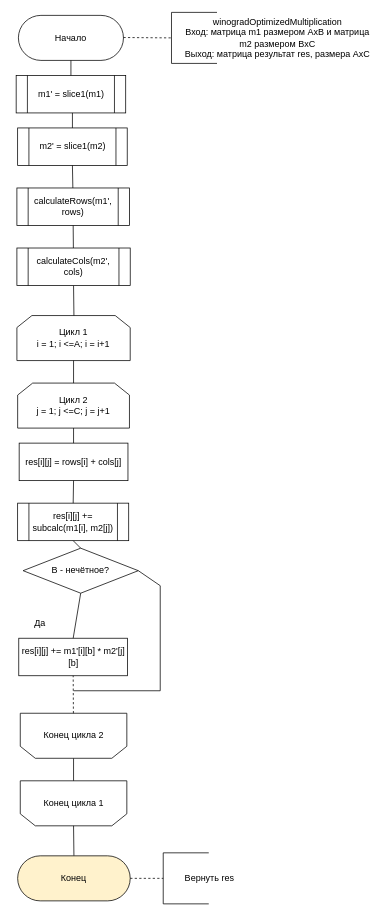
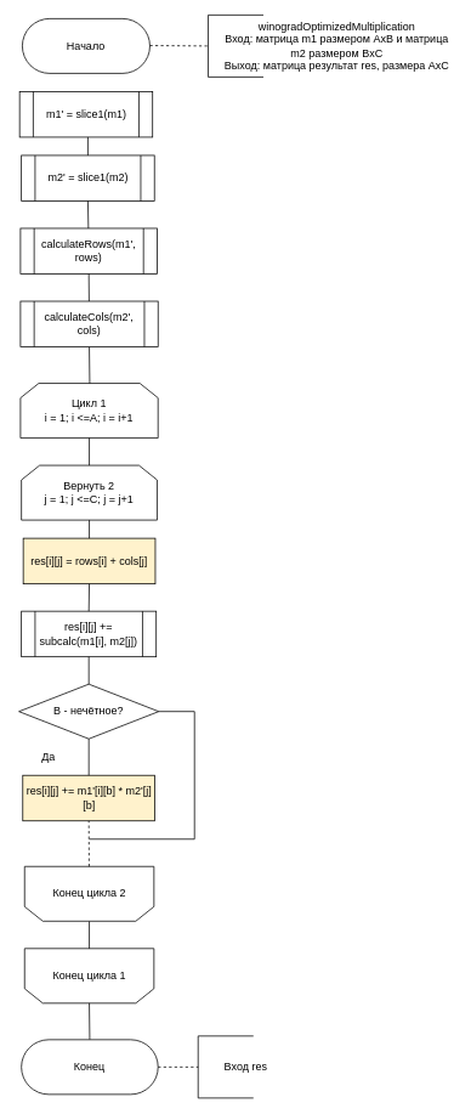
- <mxCell id="36" value="" style="endArrow=none;html=1;entryX=0.5;entryY=1;entryDx=0;entryDy=0;" edge="1" parent="1" source="34" target="2"><mxGeometry width="50" height="50" relative="1" as="geometry"><mxPoint x="-157" y="210" as="sourcePoint" /><mxPoint x="-107" y="160" as="targetPoint" /></mxGeometry></mxCell>
- <mxCell id="5" value="Цикл 2&lt;br&gt;j = 1; j &amp;lt;=C; j = j+1" style="shape=loopLimit;whiteSpace=wrap;html=1;" parent="1" vertex="1"><mxGeometry x="23" y="510" width="149" height="60" as="geometry" /></mxCell>
+ <mxCell id="5" value="Вернуть 2&lt;br&gt;j = 1; j &amp;lt;=C; j = j+1" style="shape=loopLimit;whiteSpace=wrap;html=1;" parent="1" vertex="1"><mxGeometry x="23" y="510" width="149" height="60" as="geometry" /></mxCell>
- <mxCell id="7" value="res[i][j] = rows[i] + cols[j] " style="rounded=0;whiteSpace=wrap;html=1;" parent="1" vertex="1"><mxGeometry x="25" y="590" width="145" height="50" as="geometry" /></mxCell>
+ <mxCell id="7" value="res[i][j] = rows[i] + cols[j] " style="rounded=0;whiteSpace=wrap;html=1;fillColor=#fff2cc;" parent="1" vertex="1"><mxGeometry x="25" y="590" width="145" height="50" as="geometry" /></mxCell>
- <mxCell id="25" value="B - нечётное?" style="rhombus;whiteSpace=wrap;html=1;" vertex="1" parent="1"><mxGeometry x="30.25" y="730" width="153.5" height="60" as="geometry" /></mxCell>
+ <mxCell id="25" value="B - нечётное?" style="rhombus;whiteSpace=wrap;html=1;" vertex="1" parent="1"><mxGeometry x="20.25" y="750" width="153.5" height="60" as="geometry" /></mxCell>
- <mxCell id="26" value="res[i][j] += m1'[i][b] * m2'[j][b] " style="rounded=0;whiteSpace=wrap;html=1;" vertex="1" parent="1"><mxGeometry x="24.5" y="850" width="145" height="50" as="geometry" /></mxCell>
+ <mxCell id="26" value="res[i][j] += m1'[i][b] * m2'[j][b] " style="rounded=0;whiteSpace=wrap;html=1;fillColor=#fff2cc;" vertex="1" parent="1"><mxGeometry x="24.5" y="850" width="145" height="50" as="geometry" /></mxCell>
- <mxCell id="12" value="Конец" style="rounded=1;whiteSpace=wrap;html=1;arcSize=50;fillColor=#fff2cc;" parent="1" vertex="1"><mxGeometry x="23" y="1140" width="150" height="60" as="geometry" /></mxCell>
+ <mxCell id="12" value="Конец" style="rounded=1;whiteSpace=wrap;html=1;arcSize=50;" parent="1" vertex="1"><mxGeometry x="23" y="1140" width="150" height="60" as="geometry" /></mxCell>
- <mxCell id="13" value="Вернуть res" style="text;html=1;resizable=0;points=[];autosize=1;align=left;verticalAlign=top;spacingTop=-4;" parent="1" vertex="1"><mxGeometry x="244" y="1160" width="80" height="20" as="geometry" /></mxCell>
+ <mxCell id="13" value="Вход res" style="text;html=1;resizable=0;points=[];autosize=1;align=left;verticalAlign=top;spacingTop=-4;" parent="1" vertex="1"><mxGeometry x="244" y="1160" width="80" height="20" as="geometry" /></mxCell>
